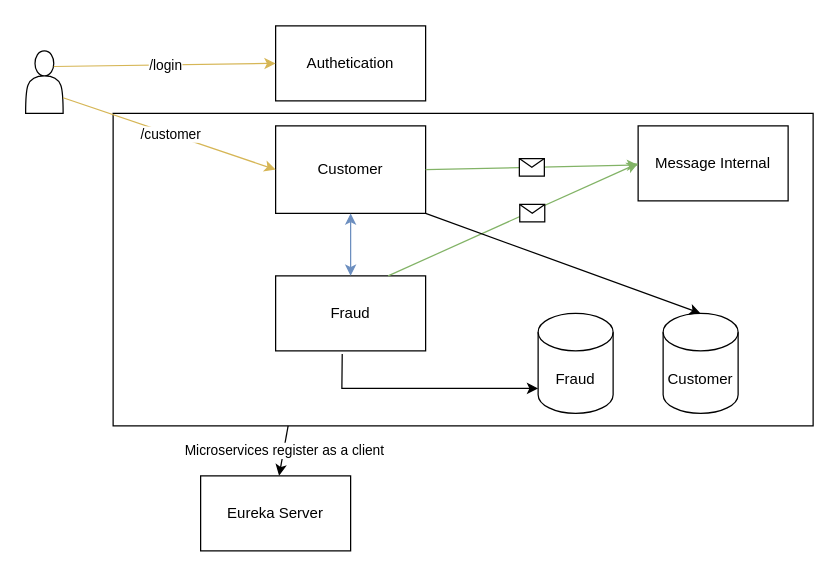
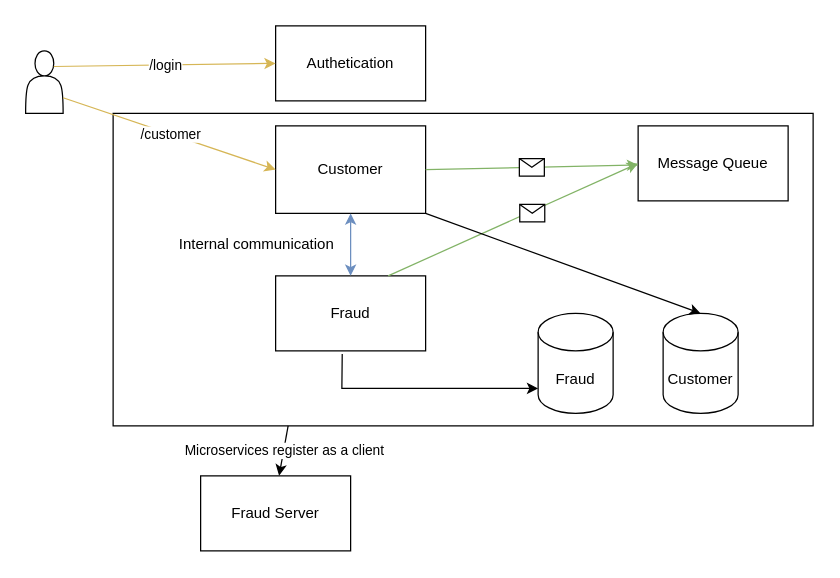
- <mxCell id="13" value="Message Internal" style="rounded=0;whiteSpace=wrap;html=1;fillColor=#FFFFFF;" parent="1" vertex="1"><mxGeometry x="510" y="100" width="120" height="60" as="geometry" /></mxCell>
+ <mxCell id="13" value="Message Queue" style="rounded=0;whiteSpace=wrap;html=1;fillColor=#FFFFFF;" parent="1" vertex="1"><mxGeometry x="510" y="100" width="120" height="60" as="geometry" /></mxCell>
+ <mxCell id="12" value="Internal communication" style="text;html=1;strokeColor=none;fillColor=none;align=center;verticalAlign=middle;whiteSpace=wrap;rounded=0;" parent="1" vertex="1"><mxGeometry x="140" y="180" width="130" height="30" as="geometry" /></mxCell>
- <mxCell id="16" value="Eureka Server" style="rounded=0;whiteSpace=wrap;html=1;fillColor=#FFFFFF;" parent="1" vertex="1"><mxGeometry x="160" y="380" width="120" height="60" as="geometry" /></mxCell>
+ <mxCell id="16" value="Fraud Server" style="rounded=0;whiteSpace=wrap;html=1;fillColor=#FFFFFF;" parent="1" vertex="1"><mxGeometry x="160" y="380" width="120" height="60" as="geometry" /></mxCell>
